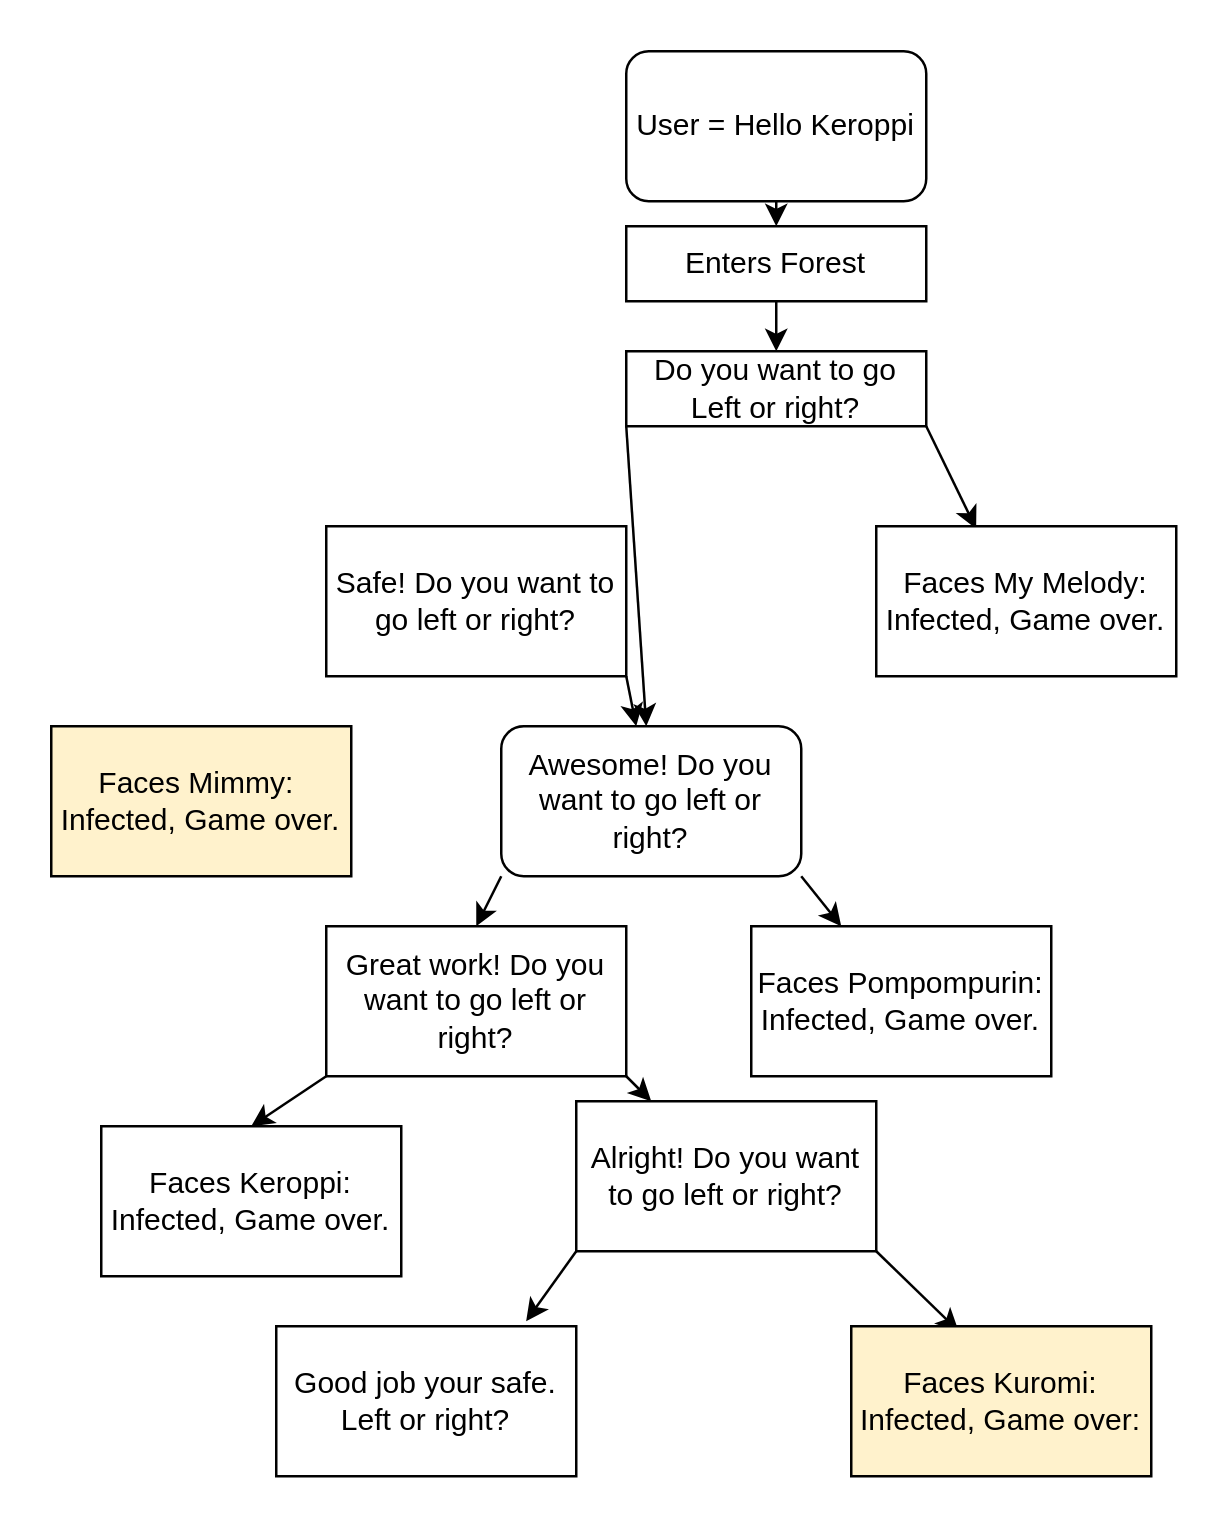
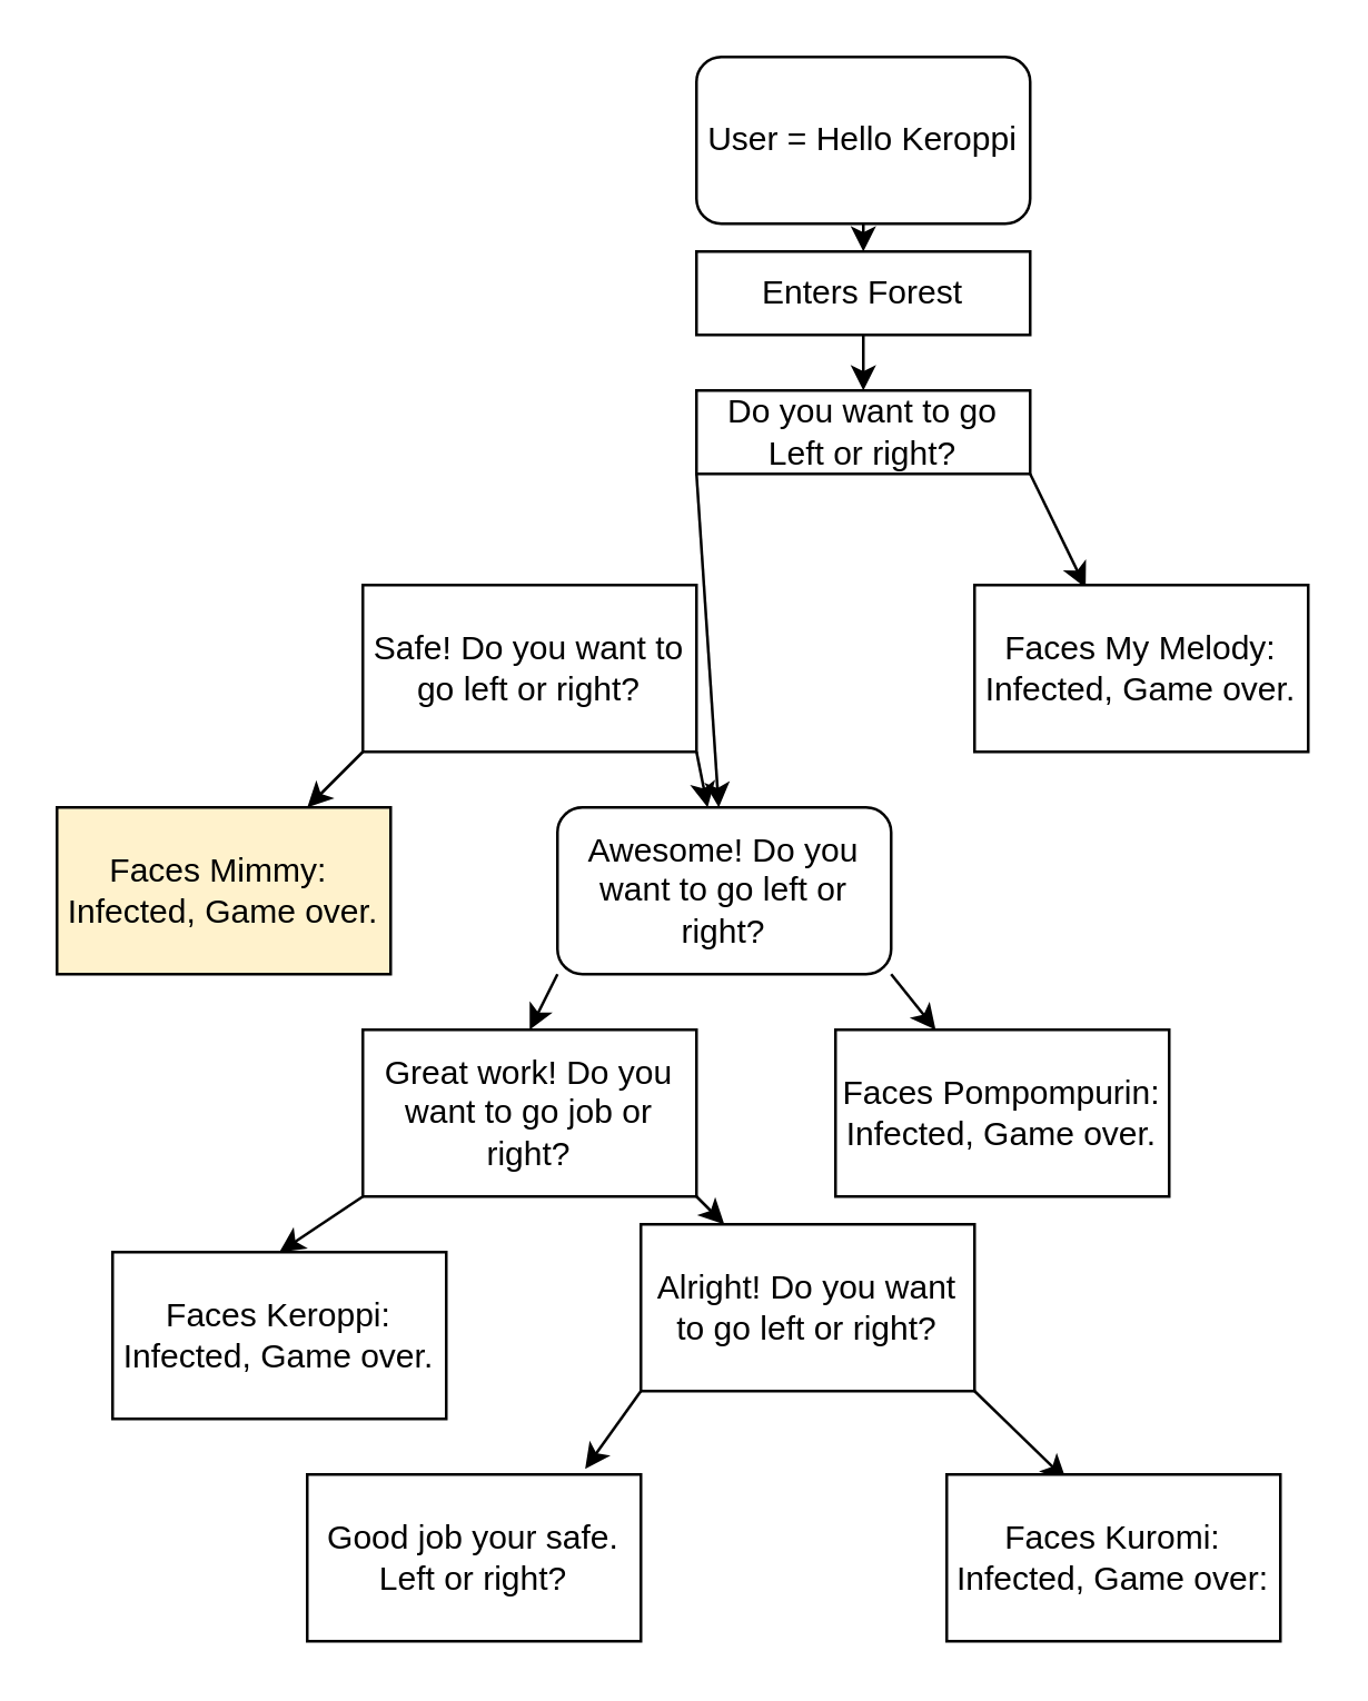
+ <mxCell id="13" value="" style="endArrow=classic;html=1;rounded=0;exitX=0;exitY=1;exitDx=0;exitDy=0;" parent="1" source="10" target="14" edge="1"><mxGeometry width="50" height="50" relative="1" as="geometry"><mxPoint x="150" y="510" as="sourcePoint" /><mxPoint x="60" y="440" as="targetPoint" /></mxGeometry></mxCell>
- <mxCell id="19" value="Great work! Do you want to go left or right?" style="rounded=0;whiteSpace=wrap;html=1;" parent="1" vertex="1"><mxGeometry x="130" y="370" width="120" height="60" as="geometry" /></mxCell>
+ <mxCell id="19" value="Great work! Do you want to go job or right?" style="rounded=0;whiteSpace=wrap;html=1;" parent="1" vertex="1"><mxGeometry x="130" y="370" width="120" height="60" as="geometry" /></mxCell>
- <mxCell id="25" value="Faces Kuromi: Infected, Game over:" style="rounded=0;whiteSpace=wrap;html=1;fillColor=#fff2cc;" parent="1" vertex="1"><mxGeometry x="340" y="530" width="120" height="60" as="geometry" /></mxCell>
+ <mxCell id="25" value="Faces Kuromi: Infected, Game over:" style="rounded=0;whiteSpace=wrap;html=1;" parent="1" vertex="1"><mxGeometry x="340" y="530" width="120" height="60" as="geometry" /></mxCell>
